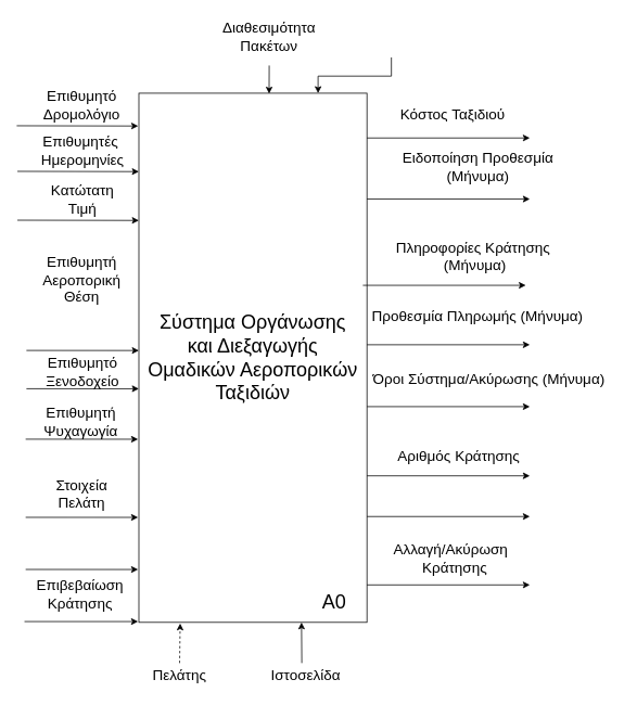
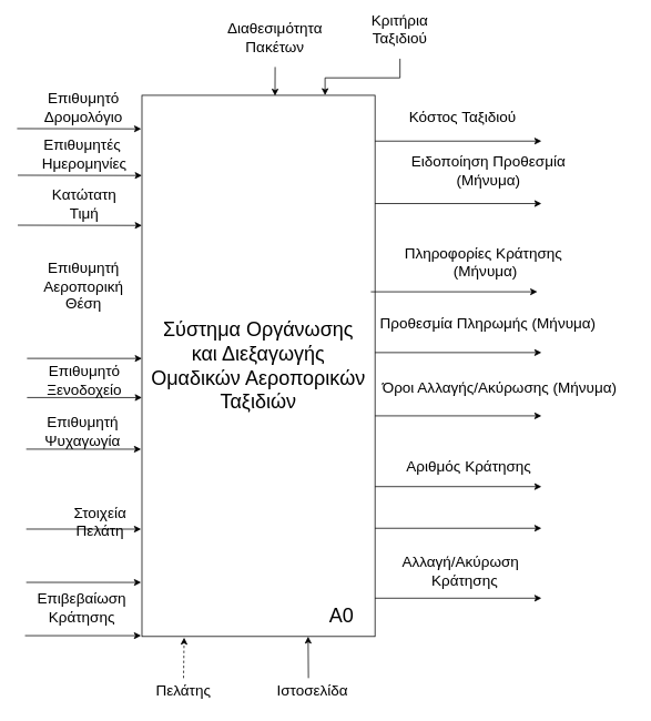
+ <mxCell id="27" value="Κριτήρια Ταξιδιού" style="text;html=1;strokeColor=none;fillColor=none;align=center;verticalAlign=middle;whiteSpace=wrap;rounded=0;fontSize=18;" parent="1" vertex="1"><mxGeometry x="450" y="20" width="60" height="30" as="geometry" /></mxCell>
- <mxCell id="35" value="Όροι Σύστημα/Ακύρωσης (Μήνυμα)" style="text;html=1;strokeColor=none;fillColor=none;align=center;verticalAlign=middle;whiteSpace=wrap;rounded=0;fontSize=18;" parent="1" vertex="1"><mxGeometry x="440" y="450" width="320" height="30" as="geometry" /></mxCell>
+ <mxCell id="35" value="Όροι Αλλαγής/Ακύρωσης (Μήνυμα)" style="text;html=1;strokeColor=none;fillColor=none;align=center;verticalAlign=middle;whiteSpace=wrap;rounded=0;fontSize=18;" parent="1" vertex="1"><mxGeometry x="440" y="450" width="320" height="30" as="geometry" /></mxCell>
- <mxCell id="9" value="Στοιχεία&lt;br style=&quot;font-size: 18px;&quot;&gt;Πελάτη" style="text;html=1;strokeColor=none;fillColor=none;align=center;verticalAlign=middle;whiteSpace=wrap;rounded=0;fontSize=18;" parent="1" vertex="1"><mxGeometry x="70" y="592" width="60" height="30" as="geometry" /></mxCell>
+ <mxCell id="9" value="Στοιχεία&lt;br style=&quot;font-size: 18px;&quot;&gt;Πελάτη" style="text;html=1;strokeColor=none;fillColor=none;align=center;verticalAlign=middle;whiteSpace=wrap;rounded=0;fontSize=18;" parent="1" vertex="1"><mxGeometry x="90" y="612" width="60" height="30" as="geometry" /></mxCell>
